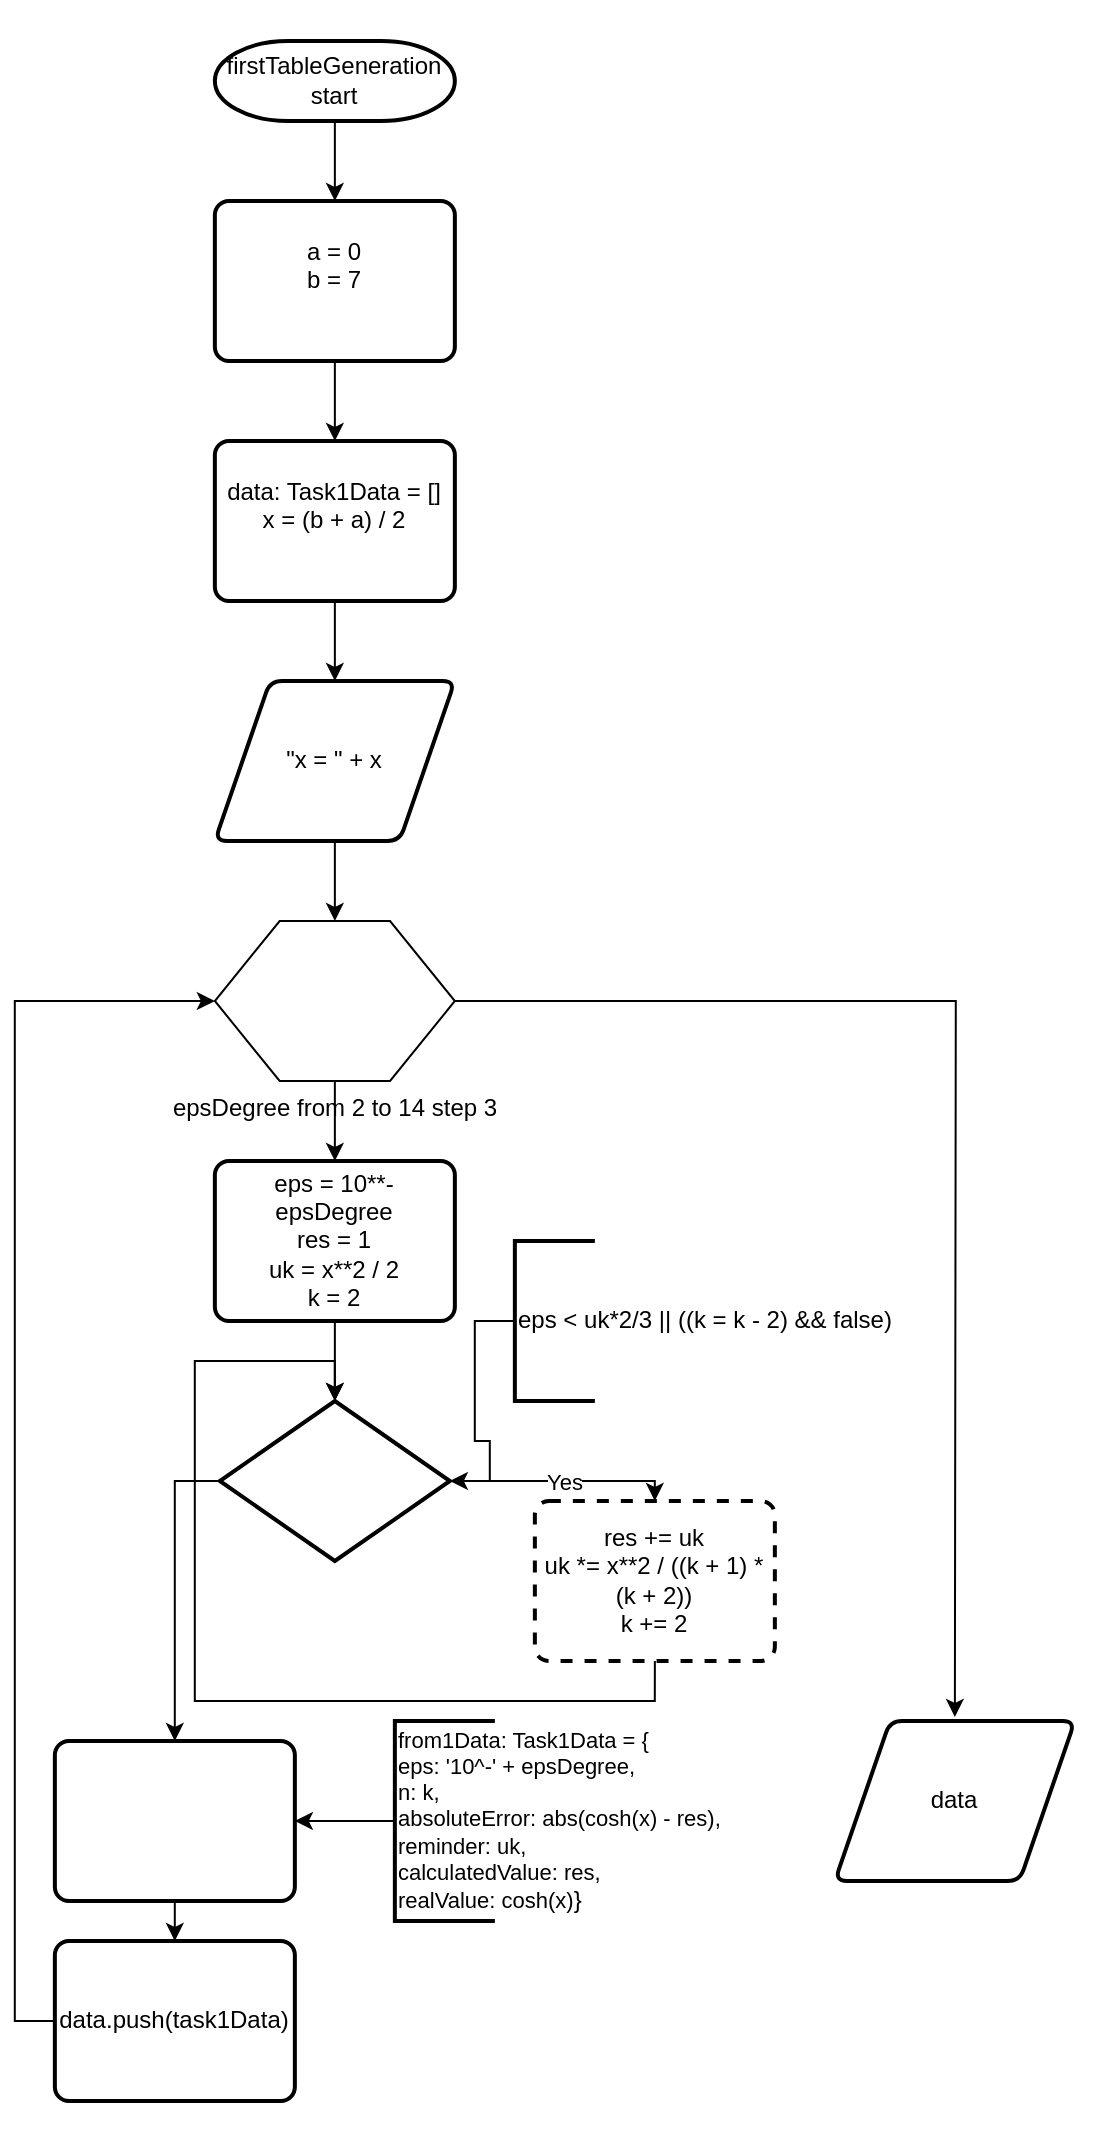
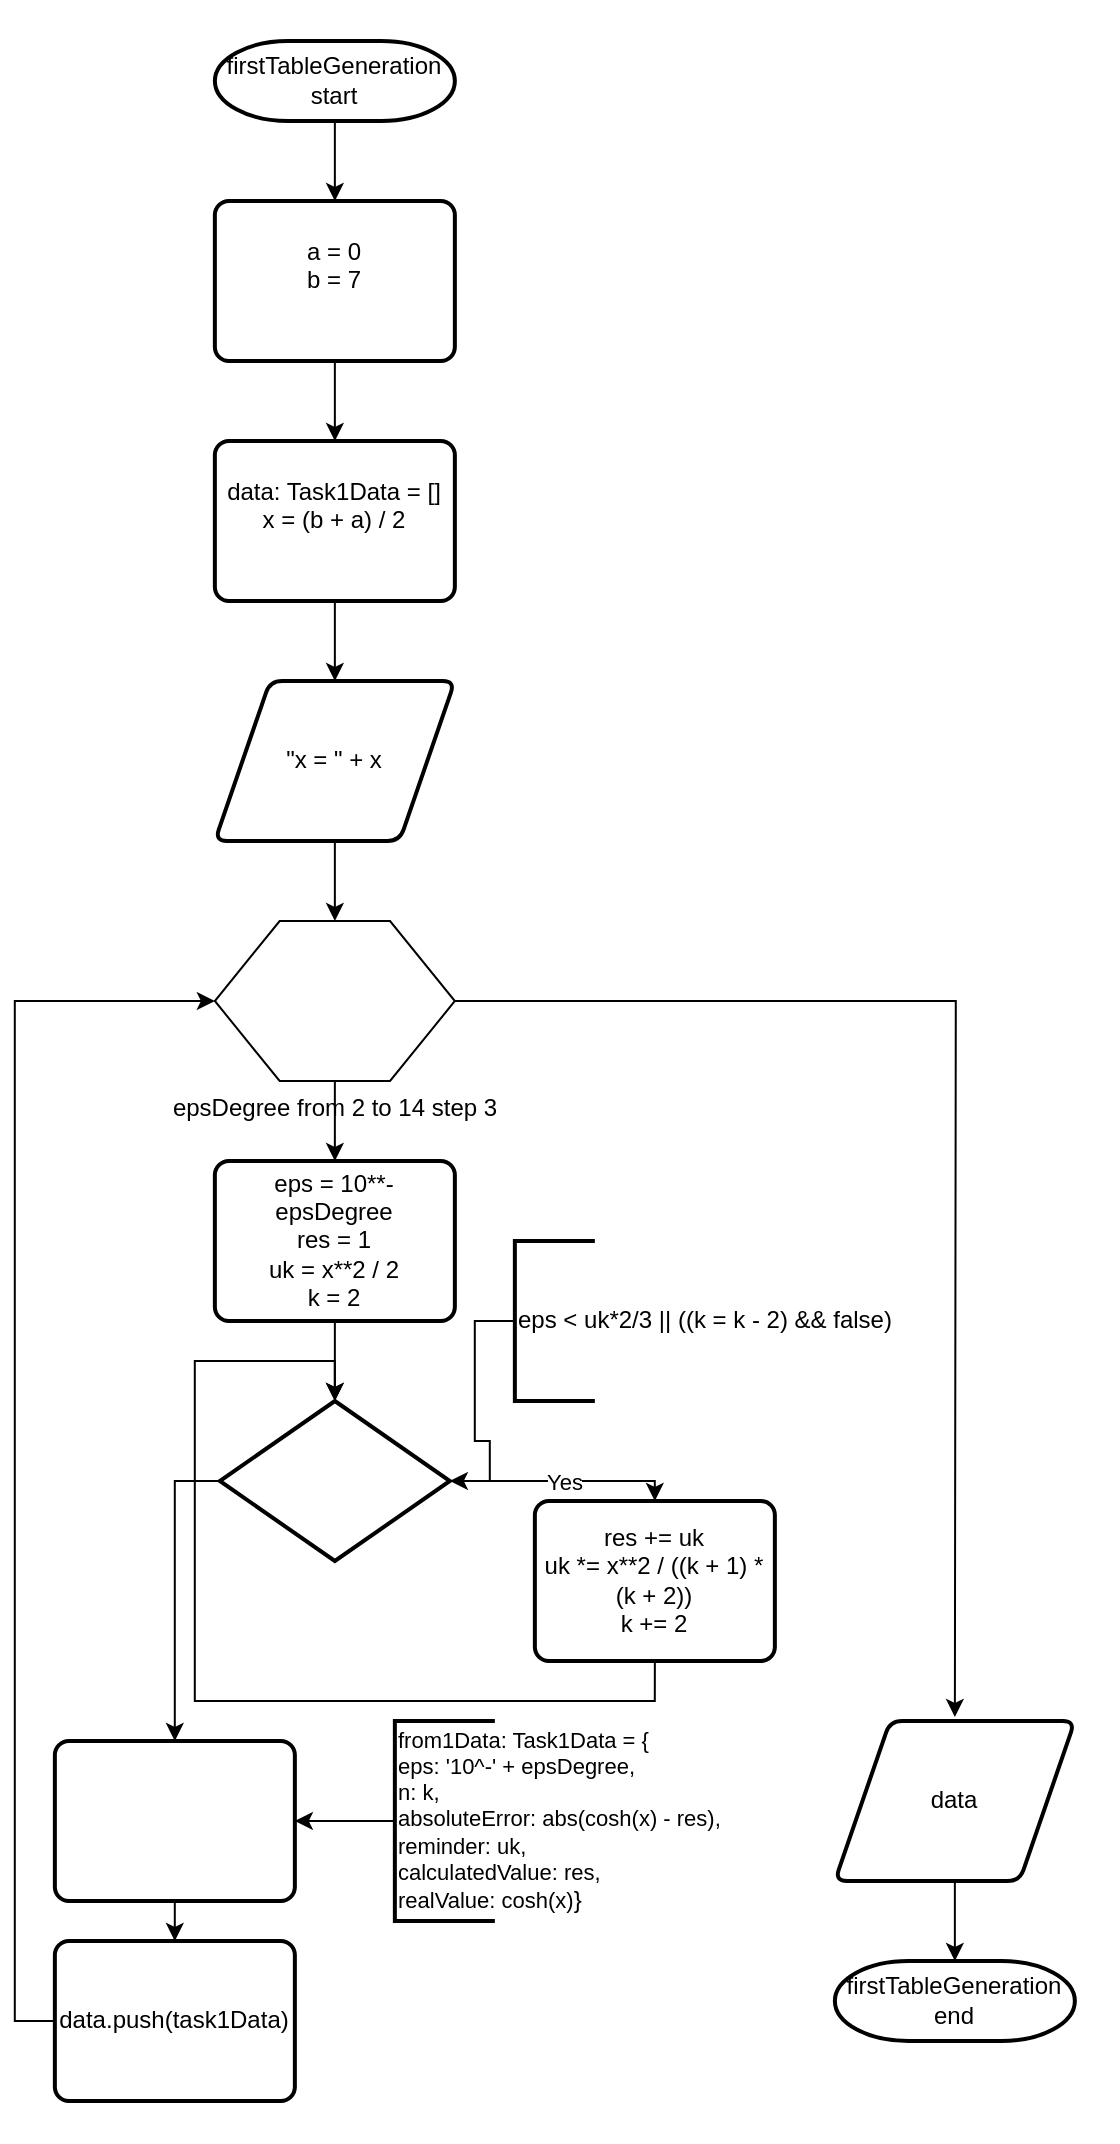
- <mxCell id="21" value="res += uk&lt;div&gt;uk *= x**2 / ((k + 1) * (k + 2))&lt;br&gt;&lt;/div&gt;&lt;div&gt;k += 2&lt;br&gt;&lt;/div&gt;" style="rounded=1;whiteSpace=wrap;html=1;absoluteArcSize=1;arcSize=14;strokeWidth=2;dashed=1;" vertex="1" parent="1"><mxGeometry x="260.93" y="750" width="120" height="80" as="geometry" /></mxCell>
+ <mxCell id="21" value="res += uk&lt;div&gt;uk *= x**2 / ((k + 1) * (k + 2))&lt;br&gt;&lt;/div&gt;&lt;div&gt;k += 2&lt;br&gt;&lt;/div&gt;" style="rounded=1;whiteSpace=wrap;html=1;absoluteArcSize=1;arcSize=14;strokeWidth=2;" vertex="1" parent="1"><mxGeometry x="260.93" y="750" width="120" height="80" as="geometry" /></mxCell>
+ <mxCell id="28" value="" style="edgeStyle=orthogonalEdgeStyle;rounded=0;orthogonalLoop=1;jettySize=auto;html=1;" edge="1" parent="1" source="29" target="30"><mxGeometry relative="1" as="geometry" /></mxCell>
+ <mxCell id="30" value="firstTableGeneration end" style="strokeWidth=2;html=1;shape=mxgraph.flowchart.terminator;whiteSpace=wrap;" vertex="1" parent="1"><mxGeometry x="410.93" y="980" width="120" height="40" as="geometry" /></mxCell>
